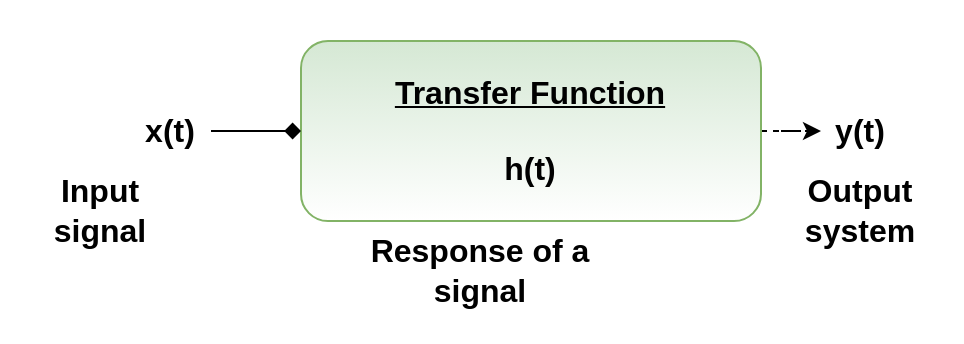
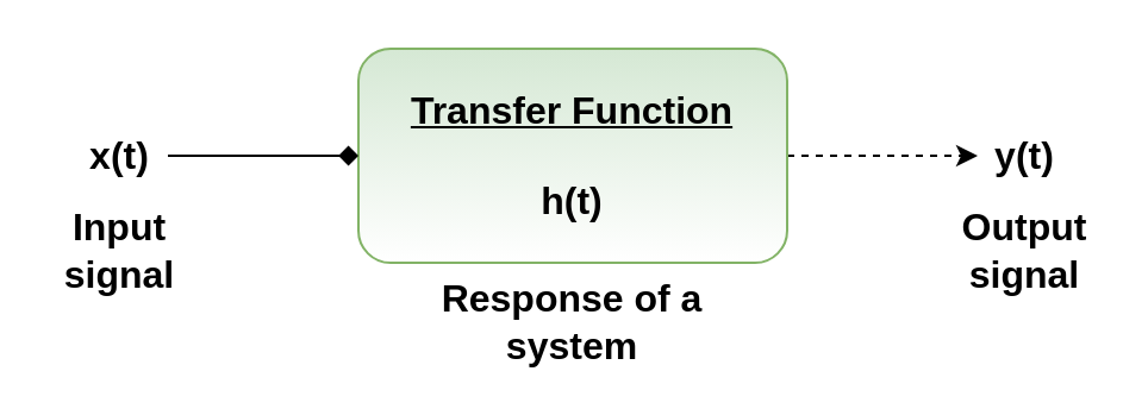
- <mxCell id="5" value="x(t)" style="text;html=1;strokeColor=none;fillColor=none;align=center;verticalAlign=middle;whiteSpace=wrap;rounded=0;fontSize=16;fontStyle=1" vertex="1" parent="1"><mxGeometry x="65" y="50" width="40" height="30" as="geometry" /></mxCell>
+ <mxCell id="5" value="x(t)" style="text;html=1;strokeColor=none;fillColor=none;align=center;verticalAlign=middle;whiteSpace=wrap;rounded=0;fontSize=16;fontStyle=1" vertex="1" parent="1"><mxGeometry x="30" y="50" width="40" height="30" as="geometry" /></mxCell>
- <mxCell id="3" value="&lt;b style=&quot;font-size: 16px;&quot;&gt;&lt;u style=&quot;font-size: 16px;&quot;&gt;Transfer Function&lt;br style=&quot;font-size: 16px;&quot;&gt;&lt;/u&gt;&lt;/b&gt;&lt;br style=&quot;font-size: 16px;&quot;&gt;&lt;b style=&quot;font-size: 16px;&quot;&gt;h(t)&lt;/b&gt;" style="rounded=1;whiteSpace=wrap;html=1;fillColor=#d5e8d4;strokeColor=#82b366;gradientColor=#FFFFFF;fontSize=16;" vertex="1" parent="1"><mxGeometry x="150" y="20" width="230" height="90" as="geometry" /></mxCell>
+ <mxCell id="3" value="&lt;b style=&quot;font-size: 16px;&quot;&gt;&lt;u style=&quot;font-size: 16px;&quot;&gt;Transfer Function&lt;br style=&quot;font-size: 16px;&quot;&gt;&lt;/u&gt;&lt;/b&gt;&lt;br style=&quot;font-size: 16px;&quot;&gt;&lt;b style=&quot;font-size: 16px;&quot;&gt;h(t)&lt;/b&gt;" style="rounded=1;whiteSpace=wrap;html=1;fillColor=#d5e8d4;strokeColor=#82b366;gradientColor=#FFFFFF;fontSize=16;" vertex="1" parent="1"><mxGeometry x="150" y="20" width="180" height="90" as="geometry" /></mxCell>
- <mxCell id="8" value="Output&lt;br&gt;system" style="text;html=1;strokeColor=none;fillColor=none;align=center;verticalAlign=middle;whiteSpace=wrap;rounded=0;fontSize=16;fontStyle=1" vertex="1" parent="1"><mxGeometry x="400" y="90" width="60" height="30" as="geometry" /></mxCell>
+ <mxCell id="8" value="Output&lt;br&gt;signal" style="text;html=1;strokeColor=none;fillColor=none;align=center;verticalAlign=middle;whiteSpace=wrap;rounded=0;fontSize=16;fontStyle=1" vertex="1" parent="1"><mxGeometry x="400" y="90" width="60" height="30" as="geometry" /></mxCell>
- <mxCell id="9" value="Response of a signal" style="text;html=1;strokeColor=none;fillColor=none;align=center;verticalAlign=middle;whiteSpace=wrap;rounded=0;fontSize=16;fontStyle=1" vertex="1" parent="1"><mxGeometry x="160" y="120" width="160" height="30" as="geometry" /></mxCell>
+ <mxCell id="9" value="Response of a system" style="text;html=1;strokeColor=none;fillColor=none;align=center;verticalAlign=middle;whiteSpace=wrap;rounded=0;fontSize=16;fontStyle=1" vertex="1" parent="1"><mxGeometry x="160" y="120" width="160" height="30" as="geometry" /></mxCell>
